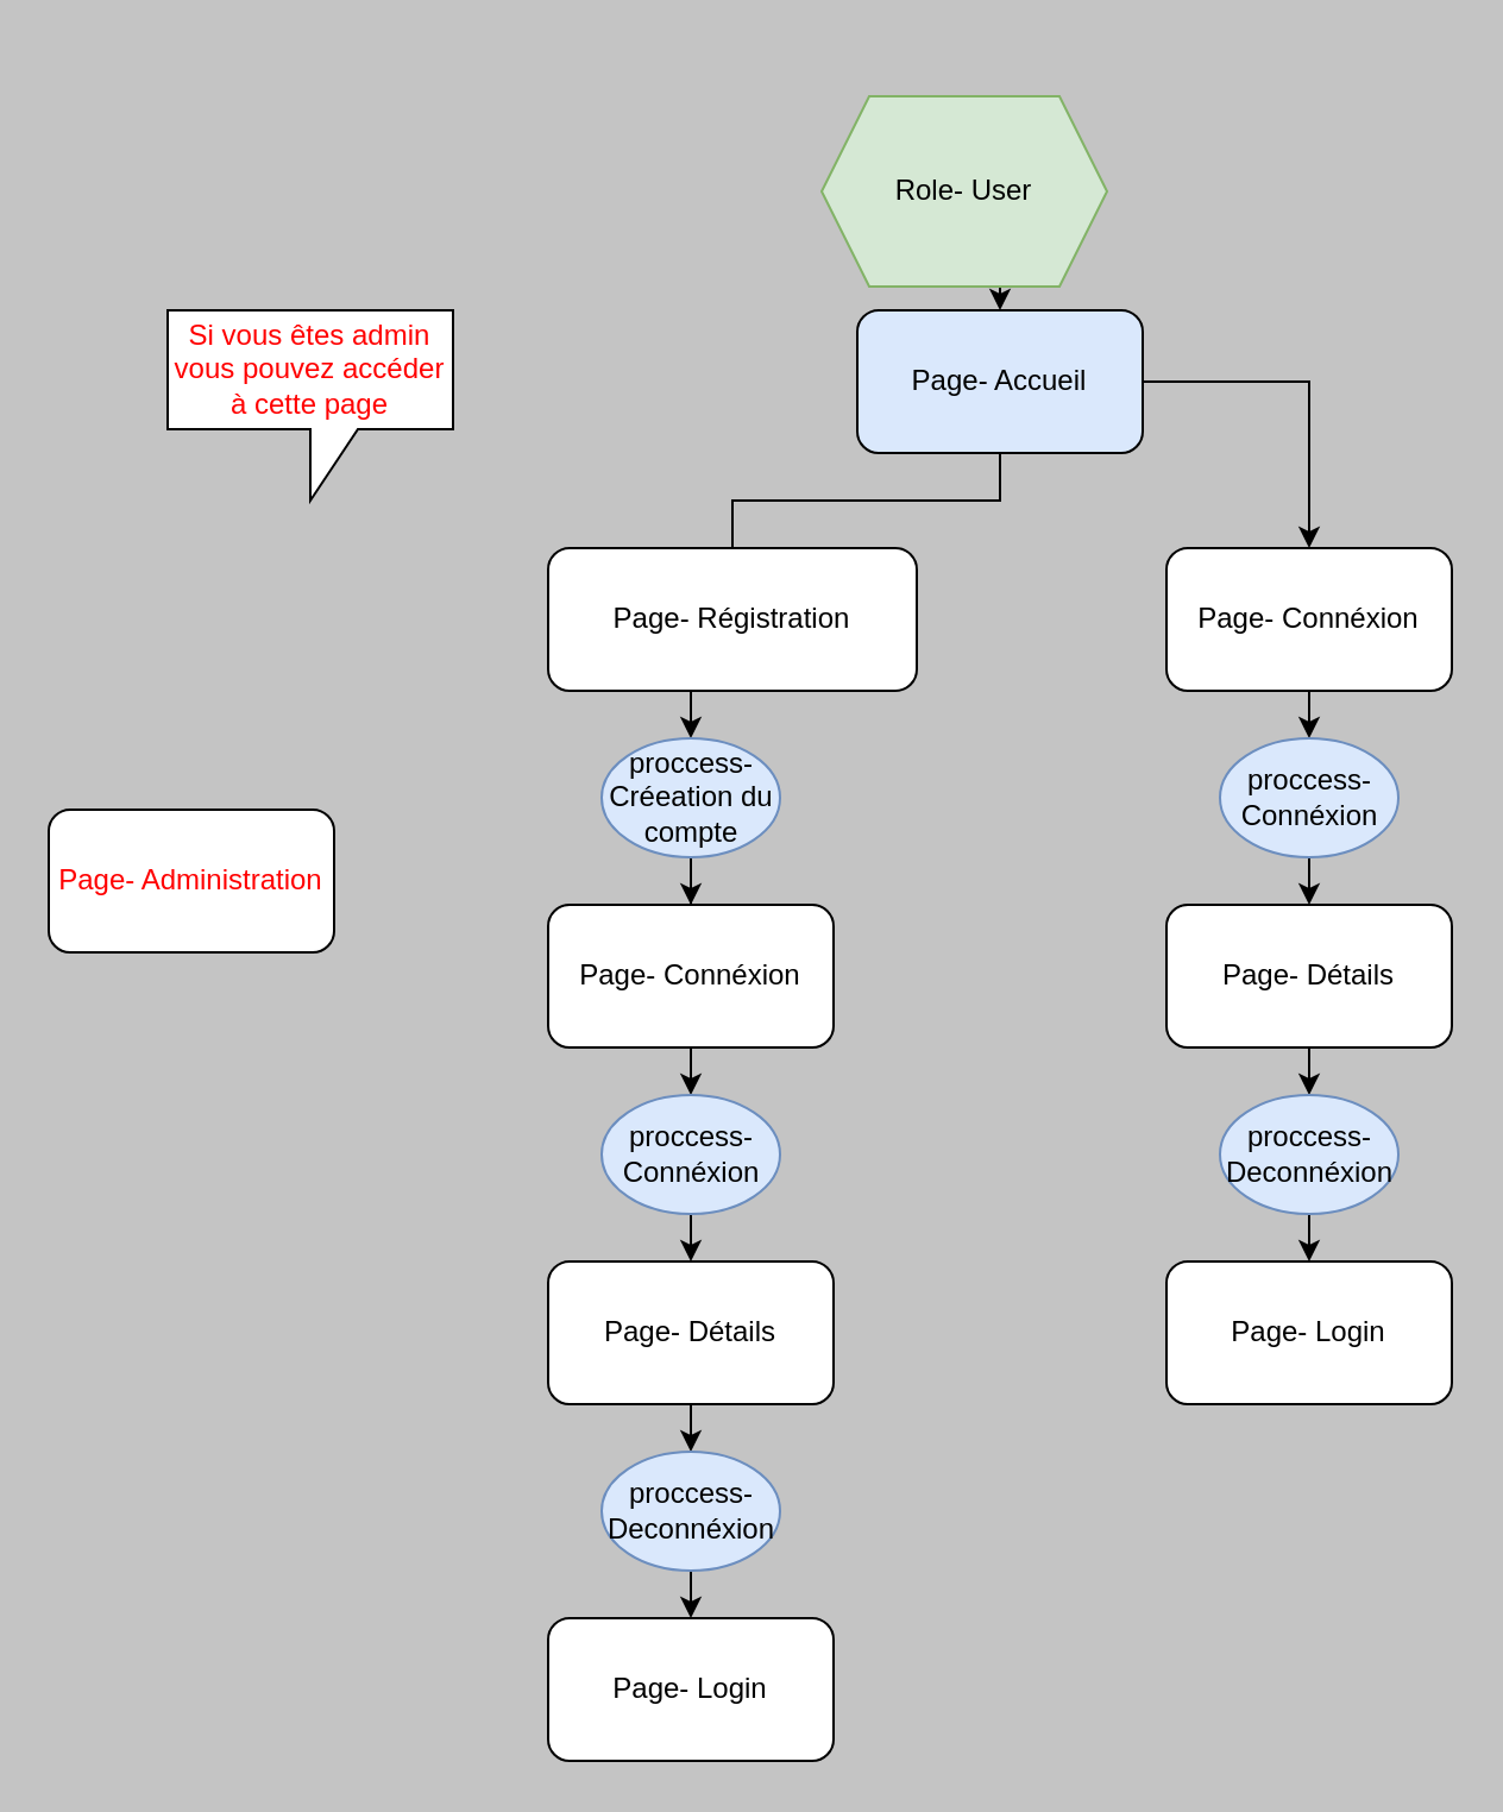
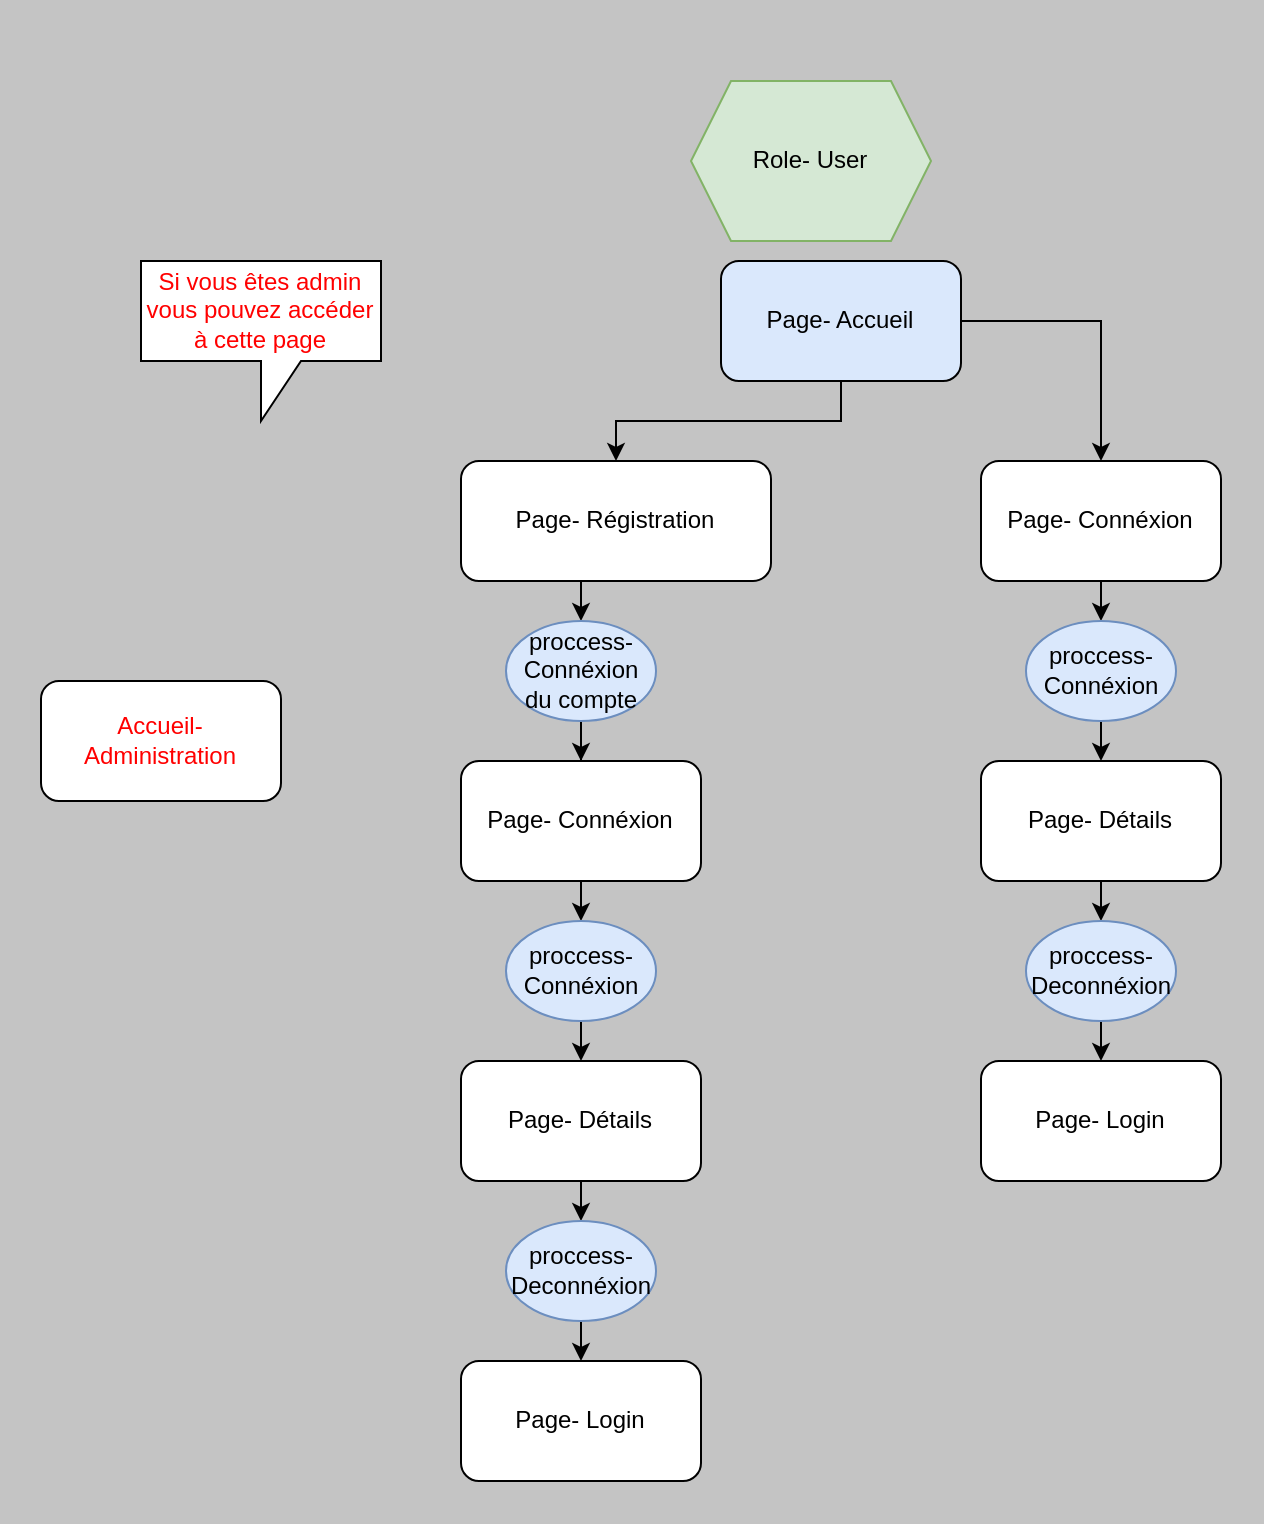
- <mxCell id="30" style="edgeStyle=orthogonalEdgeStyle;rounded=0;orthogonalLoop=1;jettySize=auto;html=1;exitX=0.5;exitY=1;exitDx=0;exitDy=0;entryX=0.5;entryY=0;entryDx=0;entryDy=0;" edge="1" parent="2" source="31" target="5"><mxGeometry relative="1" as="geometry" /></mxCell>
- <mxCell id="3" style="edgeStyle=orthogonalEdgeStyle;rounded=0;orthogonalLoop=1;jettySize=auto;html=1;entryX=0.5;entryY=0;entryDx=0;entryDy=0;endArrow=none;" edge="1" parent="2" source="5" target="7"><mxGeometry relative="1" as="geometry" /></mxCell>
+ <mxCell id="3" style="edgeStyle=orthogonalEdgeStyle;rounded=0;orthogonalLoop=1;jettySize=auto;html=1;entryX=0.5;entryY=0;entryDx=0;entryDy=0;" edge="1" parent="2" source="5" target="7"><mxGeometry relative="1" as="geometry" /></mxCell>
- <mxCell id="16" value="proccess- Créeation du compte" style="ellipse;whiteSpace=wrap;html=1;fillColor=#dae8fc;strokeColor=#6c8ebf;" vertex="1" parent="2"><mxGeometry x="232.5" y="290" width="75" height="50" as="geometry" /></mxCell>
+ <mxCell id="16" value="proccess- Connéxion du compte" style="ellipse;whiteSpace=wrap;html=1;fillColor=#dae8fc;strokeColor=#6c8ebf;" vertex="1" parent="2"><mxGeometry x="232.5" y="290" width="75" height="50" as="geometry" /></mxCell>
- <mxCell id="12" value="&lt;font style=&quot;color: rgb(255, 0, 0);&quot;&gt;Page- Administration&lt;/font&gt;" style="rounded=1;whiteSpace=wrap;html=1;" vertex="1" parent="2"><mxGeometry y="320" width="120" height="60" as="geometry" /></mxCell>
+ <mxCell id="12" value="&lt;font style=&quot;color: rgb(255, 0, 0);&quot;&gt;Accueil- Administration&lt;/font&gt;" style="rounded=1;whiteSpace=wrap;html=1;" vertex="1" parent="2"><mxGeometry y="320" width="120" height="60" as="geometry" /></mxCell>
